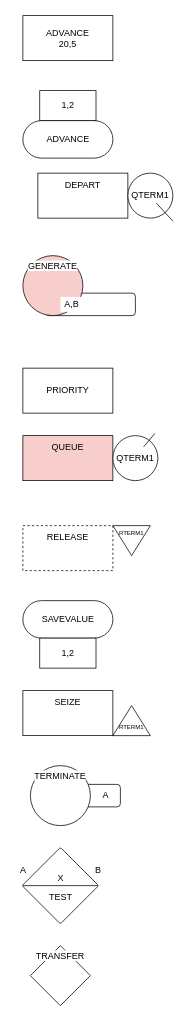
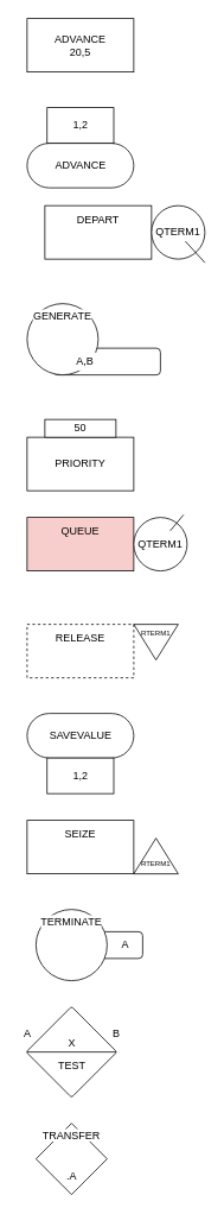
- <mxCell id="34" value="GENERATE" style="ellipse;whiteSpace=wrap;html=1;aspect=fixed;verticalAlign=top;labelBackgroundColor=default;labelBorderColor=none;fillColor=#f8cecc;" vertex="1" parent="32"><mxGeometry width="80" height="80" as="geometry" /></mxCell>
+ <mxCell id="34" value="GENERATE" style="ellipse;whiteSpace=wrap;html=1;aspect=fixed;verticalAlign=top;labelBackgroundColor=default;labelBorderColor=none;" vertex="1" parent="32"><mxGeometry width="80" height="80" as="geometry" /></mxCell>
+ <mxCell id="12" value="50" style="rounded=0;whiteSpace=wrap;html=1;strokeColor=#000000;fillColor=default;" vertex="1" parent="10"><mxGeometry x="20" width="80" height="20" as="geometry" /></mxCell>
+ <mxCell id="42" value=".A" style="text;html=1;align=center;verticalAlign=middle;resizable=0;points=[];autosize=1;strokeColor=none;fillColor=none;fontSize=12;" vertex="1" parent="40"><mxGeometry x="25" y="50" width="30" height="20" as="geometry" /></mxCell>
